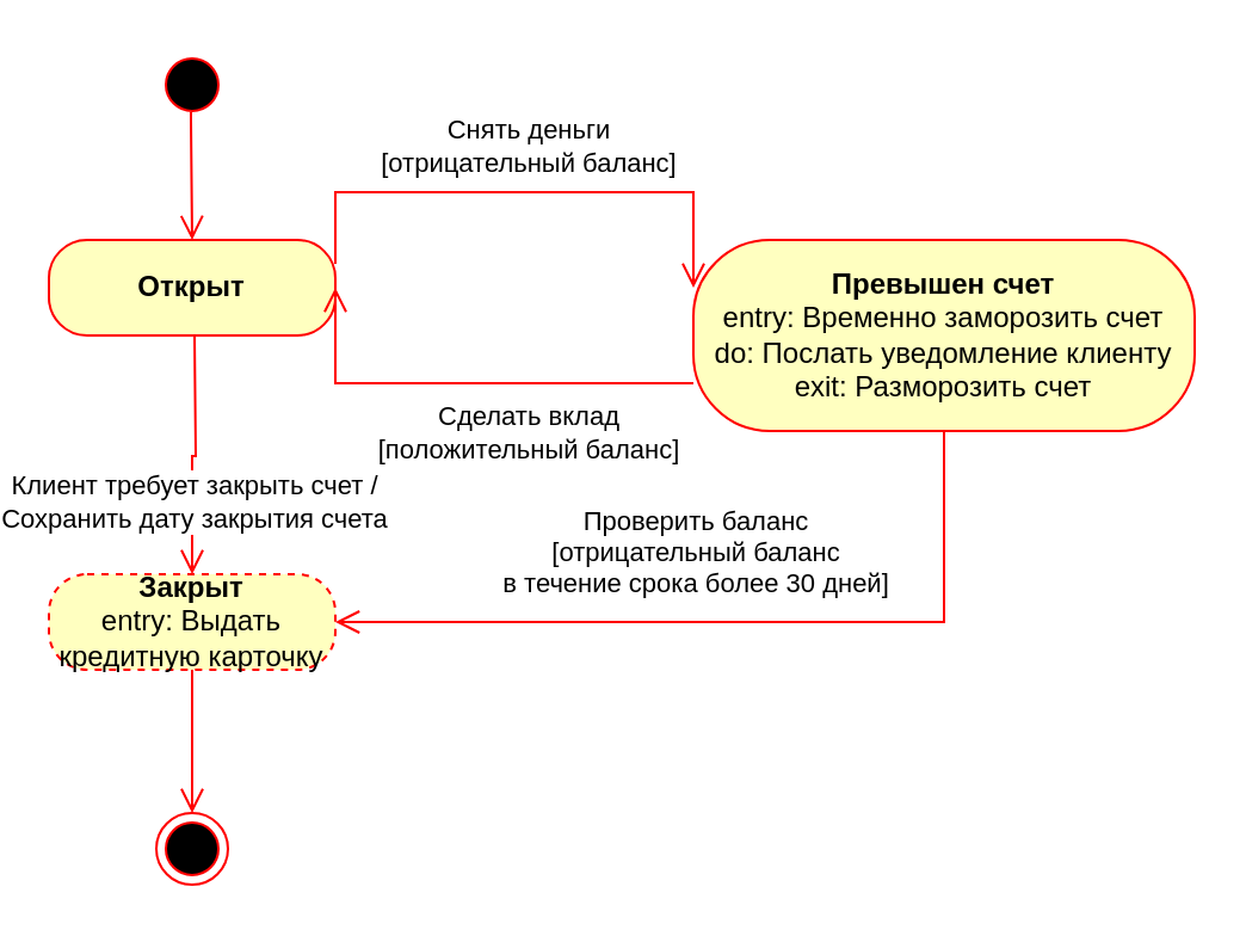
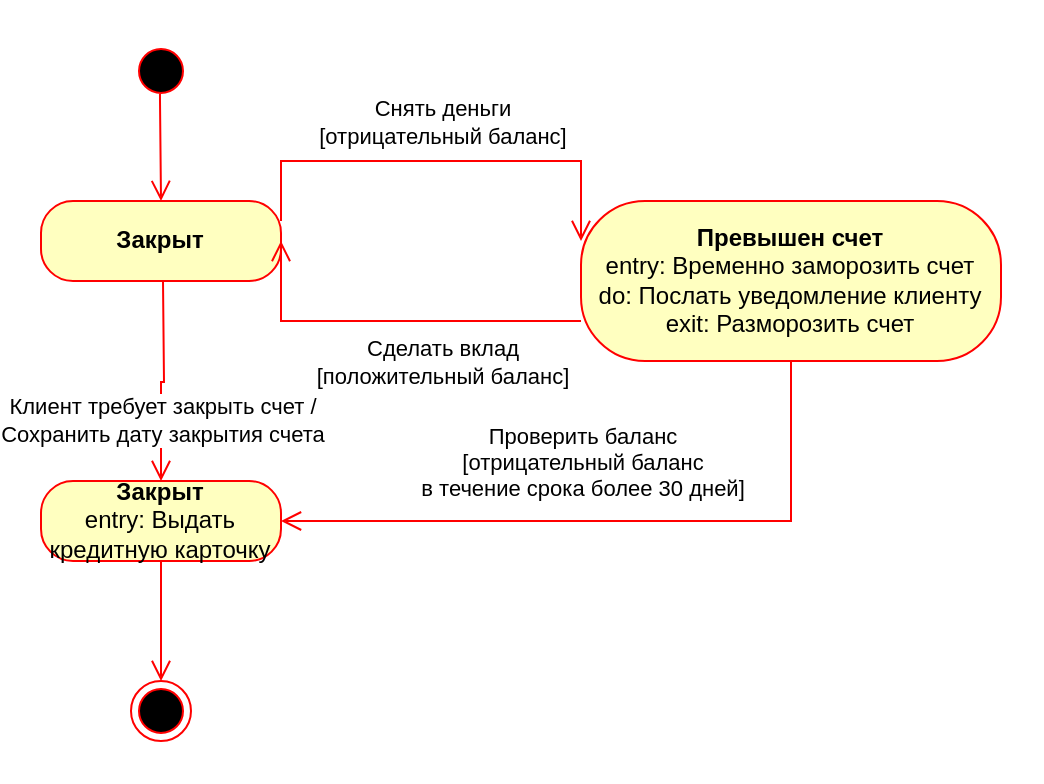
- <mxCell id="5" value="&lt;b&gt;Открыт&lt;/b&gt;" style="rounded=1;whiteSpace=wrap;html=1;arcSize=40;fontColor=#000000;fillColor=#ffffc0;strokeColor=#ff0000;" vertex="1" parent="1"><mxGeometry x="20" y="100" width="120" height="40" as="geometry" /></mxCell>
+ <mxCell id="5" value="&lt;b&gt;Закрыт&lt;/b&gt;" style="rounded=1;whiteSpace=wrap;html=1;arcSize=40;fontColor=#000000;fillColor=#ffffc0;strokeColor=#ff0000;" vertex="1" parent="1"><mxGeometry x="20" y="100" width="120" height="40" as="geometry" /></mxCell>
- <mxCell id="8" value="&lt;b&gt;Закрыт&lt;/b&gt;&lt;br&gt;entry: Выдать кредитную карточку" style="rounded=1;whiteSpace=wrap;html=1;arcSize=40;fontColor=#000000;fillColor=#ffffc0;strokeColor=#ff0000;dashed=1;" vertex="1" parent="1"><mxGeometry x="20" y="240" width="120" height="40" as="geometry" /></mxCell>
+ <mxCell id="8" value="&lt;b&gt;Закрыт&lt;/b&gt;&lt;br&gt;entry: Выдать кредитную карточку" style="rounded=1;whiteSpace=wrap;html=1;arcSize=40;fontColor=#000000;fillColor=#ffffc0;strokeColor=#ff0000;" vertex="1" parent="1"><mxGeometry x="20" y="240" width="120" height="40" as="geometry" /></mxCell>
